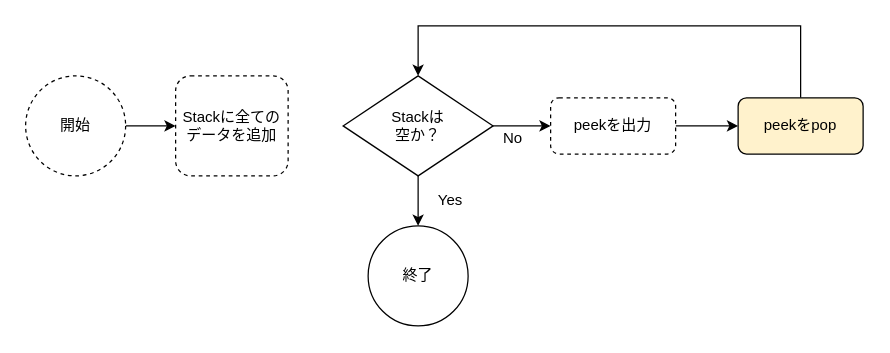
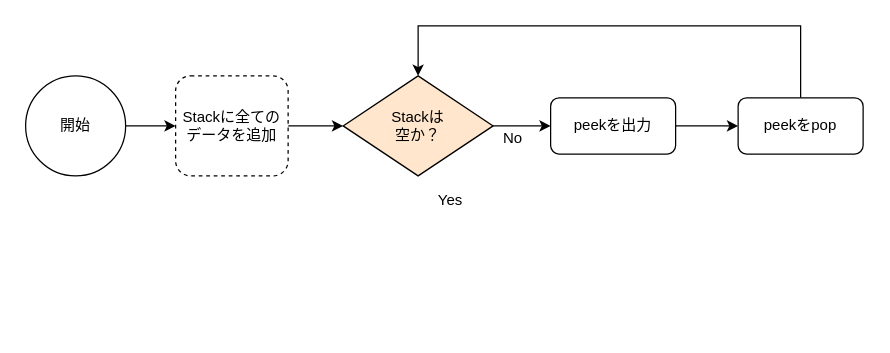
- <mxCell id="3" value="開始" style="ellipse;whiteSpace=wrap;html=1;fontSize=12;dashed=1;" vertex="1" parent="1"><mxGeometry x="20" y="60" width="80" height="80" as="geometry" /></mxCell>
+ <mxCell id="3" value="開始" style="ellipse;whiteSpace=wrap;html=1;fontSize=12;" vertex="1" parent="1"><mxGeometry x="20" y="60" width="80" height="80" as="geometry" /></mxCell>
+ <mxCell id="4" style="edgeStyle=orthogonalEdgeStyle;rounded=0;orthogonalLoop=1;jettySize=auto;html=1;exitX=1;exitY=0.5;exitDx=0;exitDy=0;entryX=0;entryY=0.5;entryDx=0;entryDy=0;fontSize=12;" edge="1" parent="1" source="5" target="8"><mxGeometry relative="1" as="geometry" /></mxCell>
- <mxCell id="8" value="Stackは&lt;br style=&quot;font-size: 12px;&quot;&gt;空か？" style="rhombus;whiteSpace=wrap;html=1;fontSize=12;align=center;" vertex="1" parent="1"><mxGeometry x="274" y="60" width="120" height="80" as="geometry" /></mxCell>
+ <mxCell id="8" value="Stackは&lt;br style=&quot;font-size: 12px;&quot;&gt;空か？" style="rhombus;whiteSpace=wrap;html=1;fontSize=12;align=center;fillColor=#ffe6cc;" vertex="1" parent="1"><mxGeometry x="274" y="60" width="120" height="80" as="geometry" /></mxCell>
- <mxCell id="11" value="peekを出力" style="rounded=1;whiteSpace=wrap;html=1;fontSize=12;align=center;dashed=1;" vertex="1" parent="1"><mxGeometry x="440" y="77.5" width="100" height="45" as="geometry" /></mxCell>
+ <mxCell id="11" value="peekを出力" style="rounded=1;whiteSpace=wrap;html=1;fontSize=12;align=center;" vertex="1" parent="1"><mxGeometry x="440" y="77.5" width="100" height="45" as="geometry" /></mxCell>
- <mxCell id="13" value="peekをpop" style="rounded=1;whiteSpace=wrap;html=1;fontSize=12;align=center;fillColor=#fff2cc;" vertex="1" parent="1"><mxGeometry x="590" y="77.5" width="100" height="45" as="geometry" /></mxCell>
+ <mxCell id="13" value="peekをpop" style="rounded=1;whiteSpace=wrap;html=1;fontSize=12;align=center;" vertex="1" parent="1"><mxGeometry x="590" y="77.5" width="100" height="45" as="geometry" /></mxCell>
- <mxCell id="6" style="edgeStyle=orthogonalEdgeStyle;rounded=0;orthogonalLoop=1;jettySize=auto;html=1;exitX=0.5;exitY=1;exitDx=0;exitDy=0;entryX=0.5;entryY=0;entryDx=0;entryDy=0;fontSize=12;" edge="1" parent="1" source="8" target="9"><mxGeometry relative="1" as="geometry" /></mxCell>
- <mxCell id="9" value="終了" style="ellipse;whiteSpace=wrap;html=1;fontSize=12;align=center;" vertex="1" parent="1"><mxGeometry x="294" y="180" width="80" height="80" as="geometry" /></mxCell>
